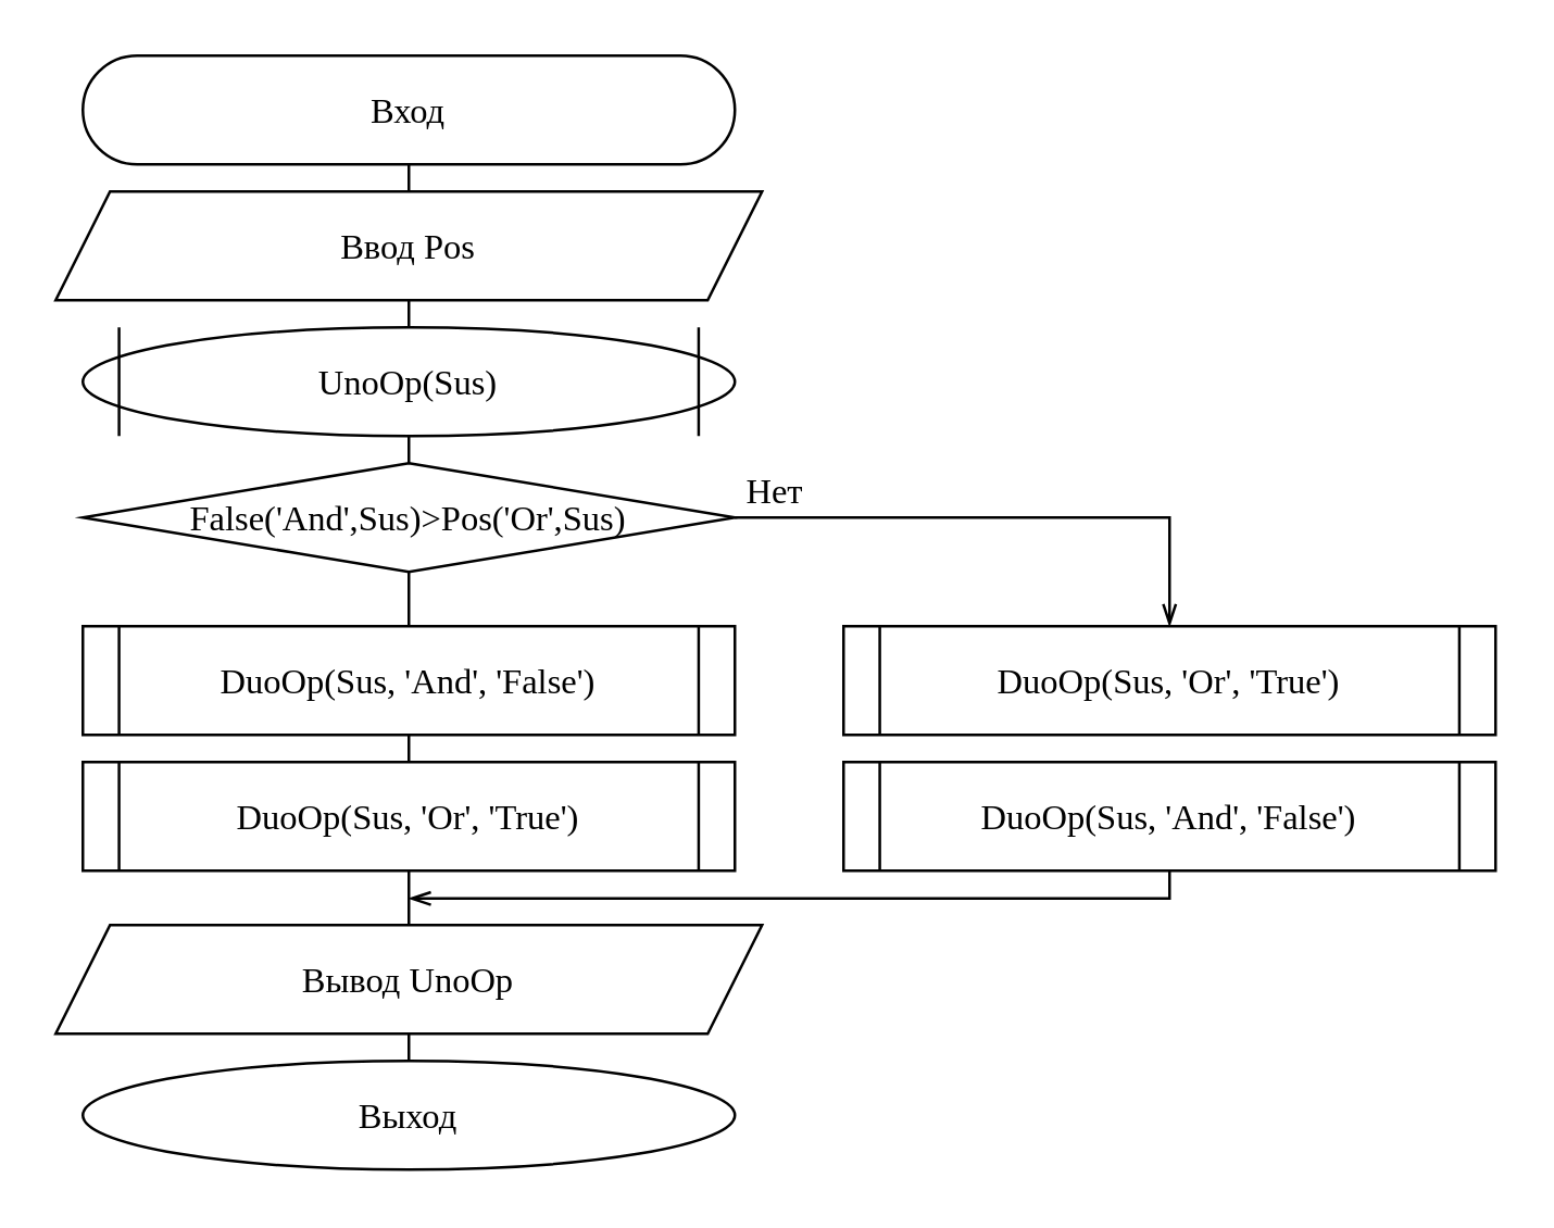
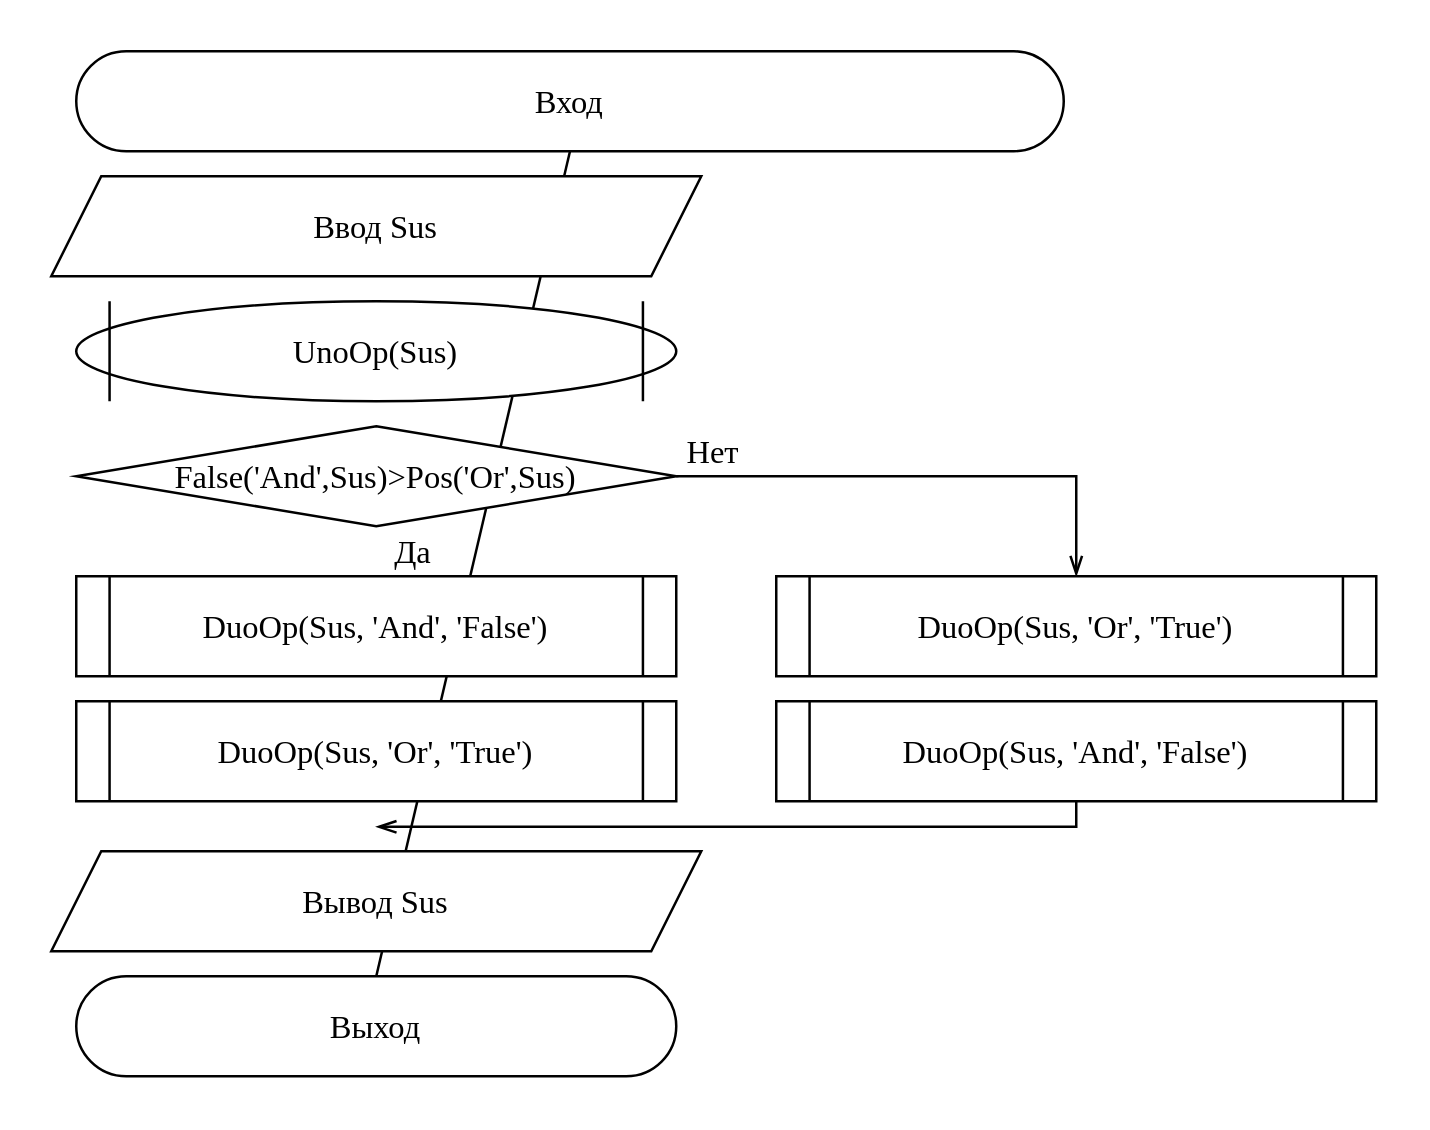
- <mxCell id="3" value="Вход" style="rounded=1;whiteSpace=wrap;html=1;arcSize=50;fontFamily=Times New Roman;fontSize=13;" parent="1" vertex="1"><mxGeometry x="30" y="20" width="240" height="40" as="geometry" /></mxCell>
+ <mxCell id="3" value="Вход" style="rounded=1;whiteSpace=wrap;html=1;arcSize=50;fontFamily=Times New Roman;fontSize=13;" parent="1" vertex="1"><mxGeometry x="30" y="20" width="395" height="40" as="geometry" /></mxCell>
- <mxCell id="5" value="Ввод Pos" style="shape=parallelogram;perimeter=parallelogramPerimeter;whiteSpace=wrap;html=1;fixedSize=1;fontFamily=Times New Roman;fontSize=13;" parent="1" vertex="1"><mxGeometry x="20" y="70" width="260" height="40" as="geometry" /></mxCell>
+ <mxCell id="5" value="Ввод Sus" style="shape=parallelogram;perimeter=parallelogramPerimeter;whiteSpace=wrap;html=1;fixedSize=1;fontFamily=Times New Roman;fontSize=13;" parent="1" vertex="1"><mxGeometry x="20" y="70" width="260" height="40" as="geometry" /></mxCell>
+ <mxCell id="13" value="Да" style="text;html=1;strokeColor=none;fillColor=none;align=center;verticalAlign=middle;whiteSpace=wrap;rounded=0;fontSize=13;fontFamily=Times New Roman;" parent="1" vertex="1"><mxGeometry x="150" y="210" width="30" height="20" as="geometry" /></mxCell>
- <mxCell id="31" value="Вывод UnoOp" style="shape=parallelogram;perimeter=parallelogramPerimeter;whiteSpace=wrap;html=1;fixedSize=1;fontFamily=Times New Roman;fontSize=13;" vertex="1" parent="1"><mxGeometry x="20" y="340" width="260" height="40" as="geometry" /></mxCell>
+ <mxCell id="31" value="Вывод Sus" style="shape=parallelogram;perimeter=parallelogramPerimeter;whiteSpace=wrap;html=1;fixedSize=1;fontFamily=Times New Roman;fontSize=13;" vertex="1" parent="1"><mxGeometry x="20" y="340" width="260" height="40" as="geometry" /></mxCell>
- <mxCell id="4" value="Выход" style="ellipse;whiteSpace=wrap;html=1;arcSize=50;fontFamily=Times New Roman;fontSize=13;" parent="1" vertex="1"><mxGeometry x="30" y="390" width="240" height="40" as="geometry" /></mxCell>
+ <mxCell id="4" value="Выход" style="rounded=1;whiteSpace=wrap;html=1;arcSize=50;fontFamily=Times New Roman;fontSize=13;" parent="1" vertex="1"><mxGeometry x="30" y="390" width="240" height="40" as="geometry" /></mxCell>
